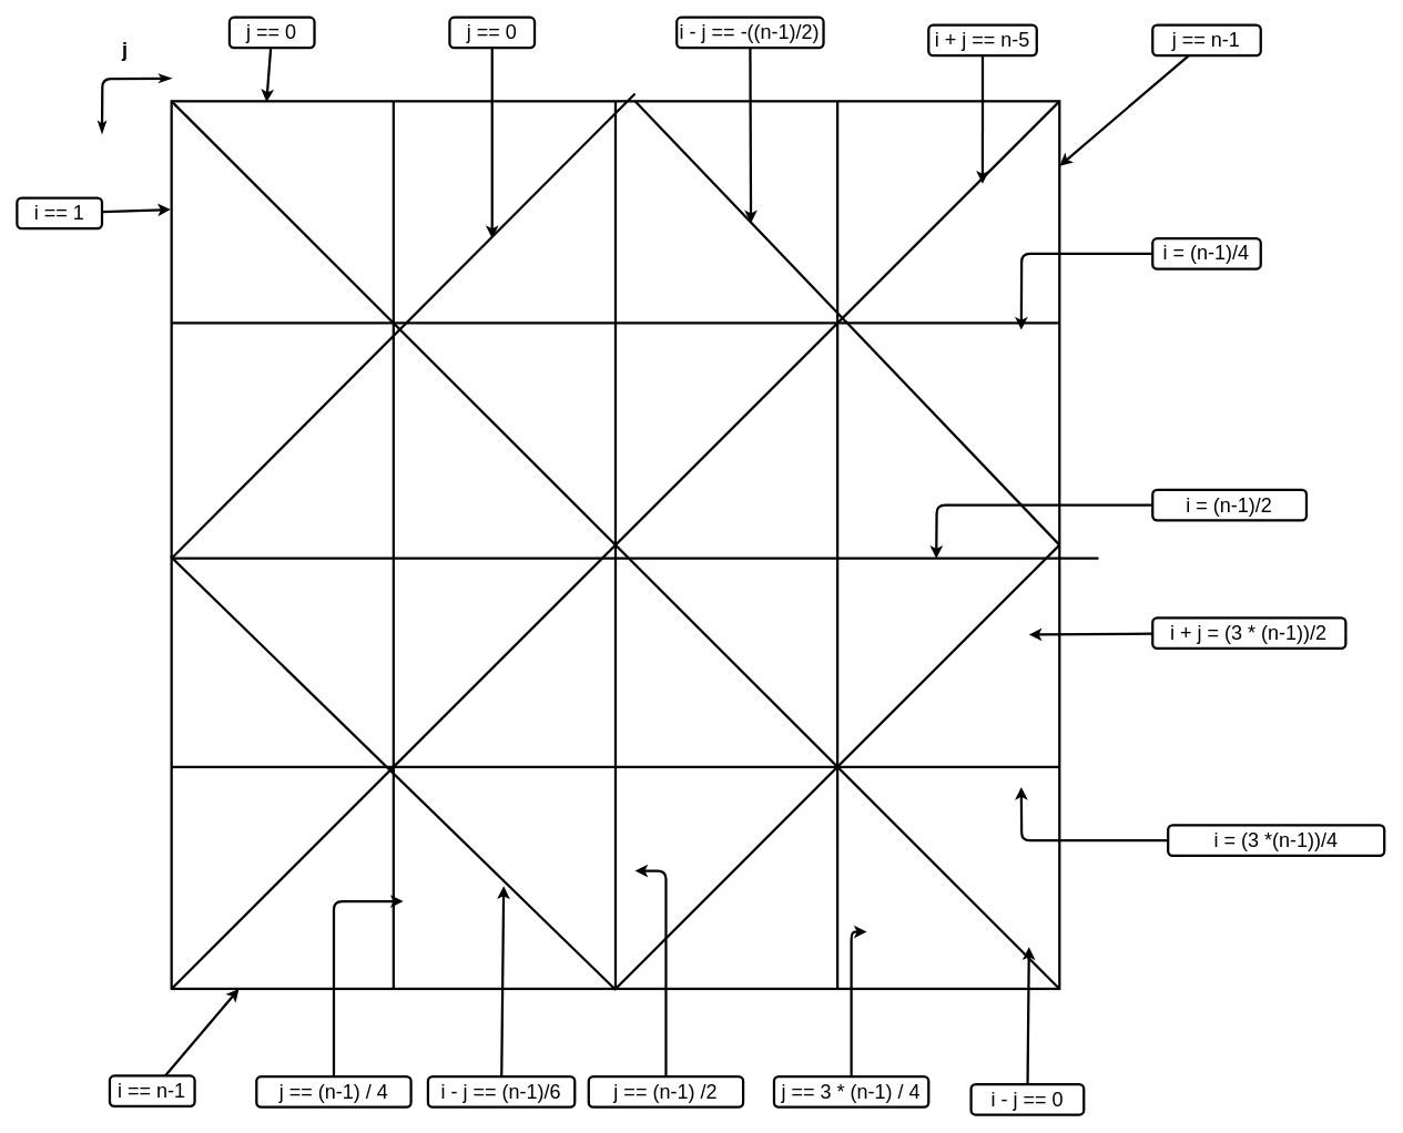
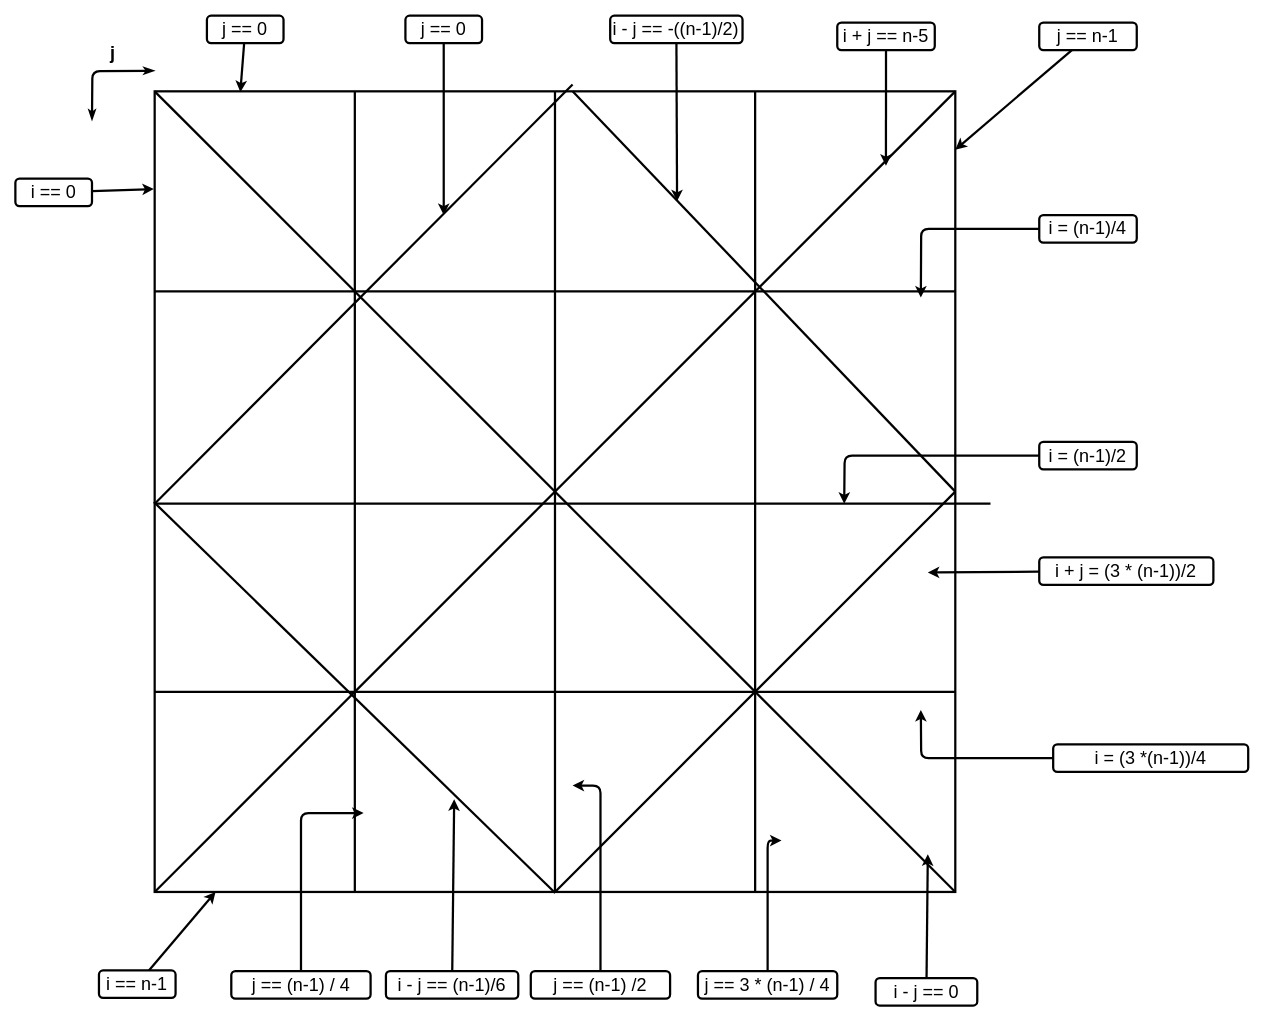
- <mxCell id="21" value="&lt;font style=&quot;font-size: 24px;&quot;&gt;&lt;b&gt;j&lt;/b&gt;&lt;/font&gt;" style="text;html=1;align=center;verticalAlign=middle;whiteSpace=wrap;rounded=0;strokeWidth=3;" parent="2" vertex="1"><mxGeometry x="102.176" y="26.667" width="55.732" height="27.5" as="geometry" /></mxCell>
+ <mxCell id="21" value="&lt;font style=&quot;font-size: 24px;&quot;&gt;&lt;b&gt;j&lt;/b&gt;&lt;/font&gt;" style="text;html=1;align=center;verticalAlign=middle;whiteSpace=wrap;rounded=0;strokeWidth=3;" parent="2" vertex="1"><mxGeometry x="102.176" y="36.667" width="55.732" height="27.5" as="geometry" /></mxCell>
- <mxCell id="22" value="&lt;font style=&quot;font-size: 24px;&quot;&gt;i == 1&lt;/font&gt;" style="rounded=1;whiteSpace=wrap;html=1;strokeWidth=3;" parent="2" vertex="1"><mxGeometry y="217.25" width="102.176" height="36.667" as="geometry" /></mxCell>
+ <mxCell id="22" value="&lt;font style=&quot;font-size: 24px;&quot;&gt;i == 0&lt;/font&gt;" style="rounded=1;whiteSpace=wrap;html=1;strokeWidth=3;" parent="2" vertex="1"><mxGeometry y="217.25" width="102.176" height="36.667" as="geometry" /></mxCell>
- <mxCell id="45" value="&lt;font style=&quot;font-size: 24px;&quot;&gt;i = (n-1)/2&lt;/font&gt;" style="rounded=1;whiteSpace=wrap;html=1;strokeWidth=3;" parent="2" vertex="1"><mxGeometry x="1365.439" y="568.333" width="185" height="36.667" as="geometry" /></mxCell>
+ <mxCell id="45" value="&lt;font style=&quot;font-size: 24px;&quot;&gt;i = (n-1)/2&lt;/font&gt;" style="rounded=1;whiteSpace=wrap;html=1;strokeWidth=3;" parent="2" vertex="1"><mxGeometry x="1365.439" y="568.333" width="130.042" height="36.667" as="geometry" /></mxCell>
